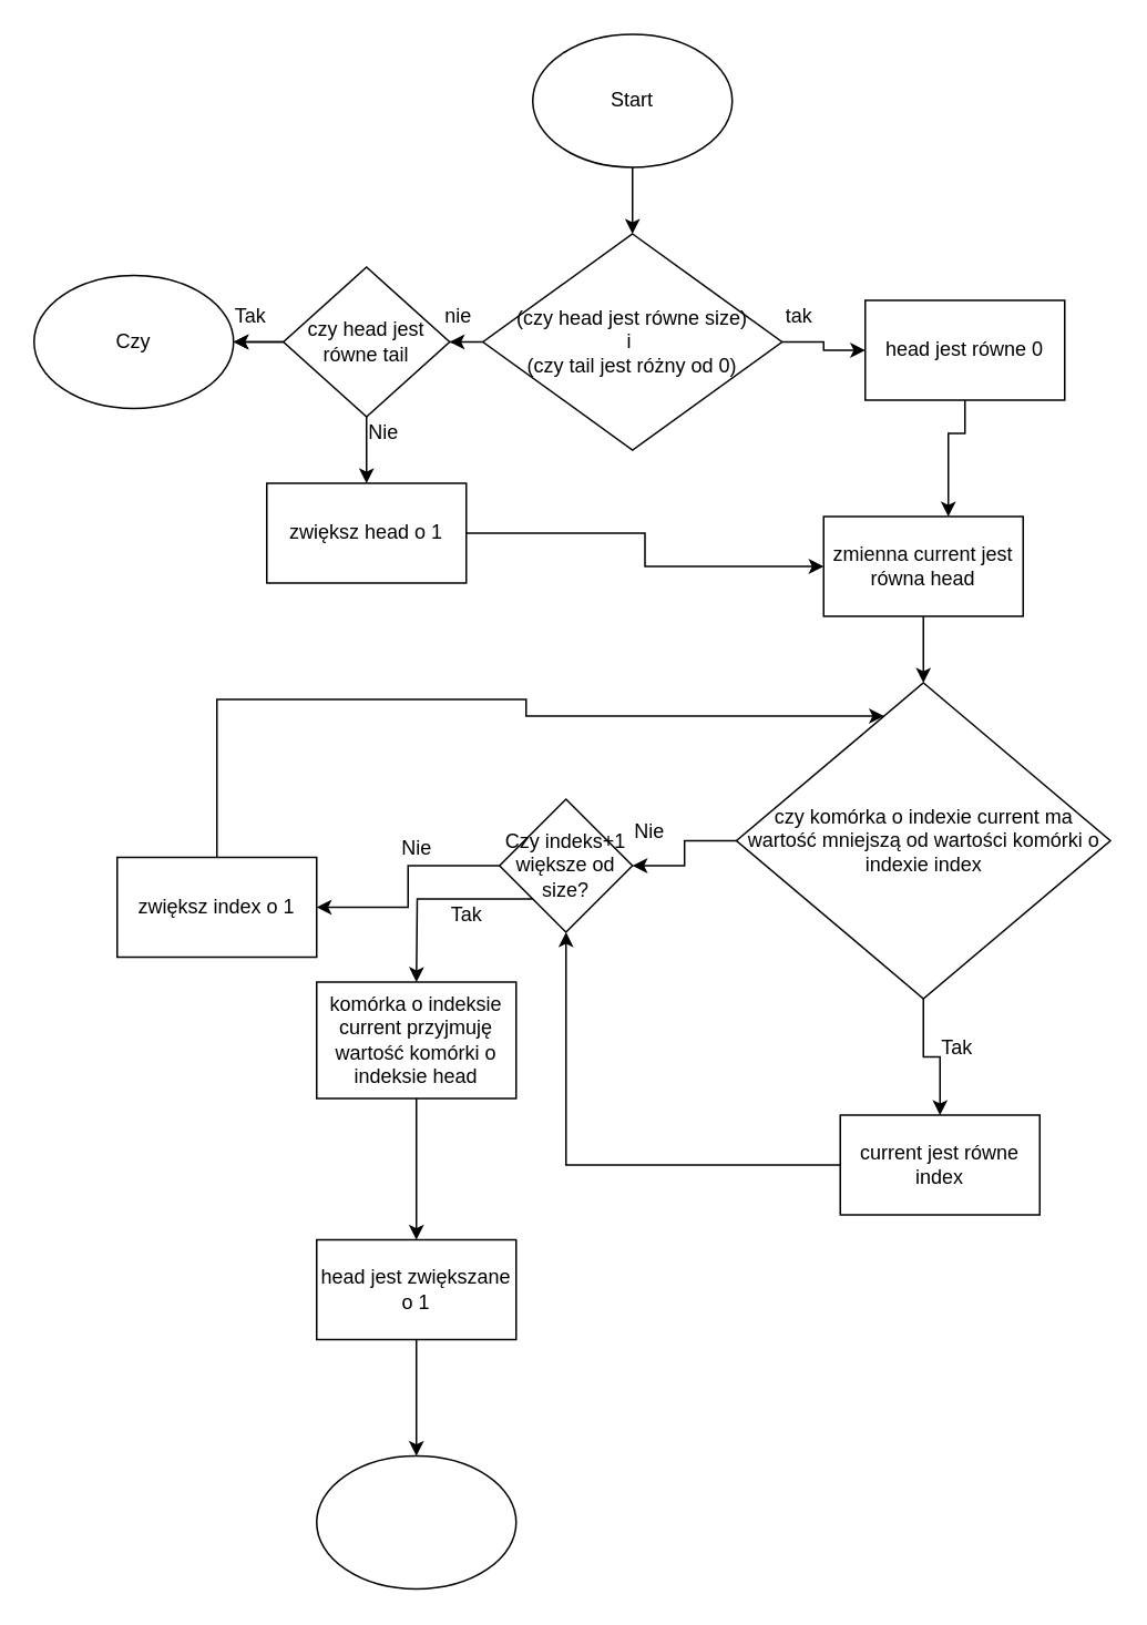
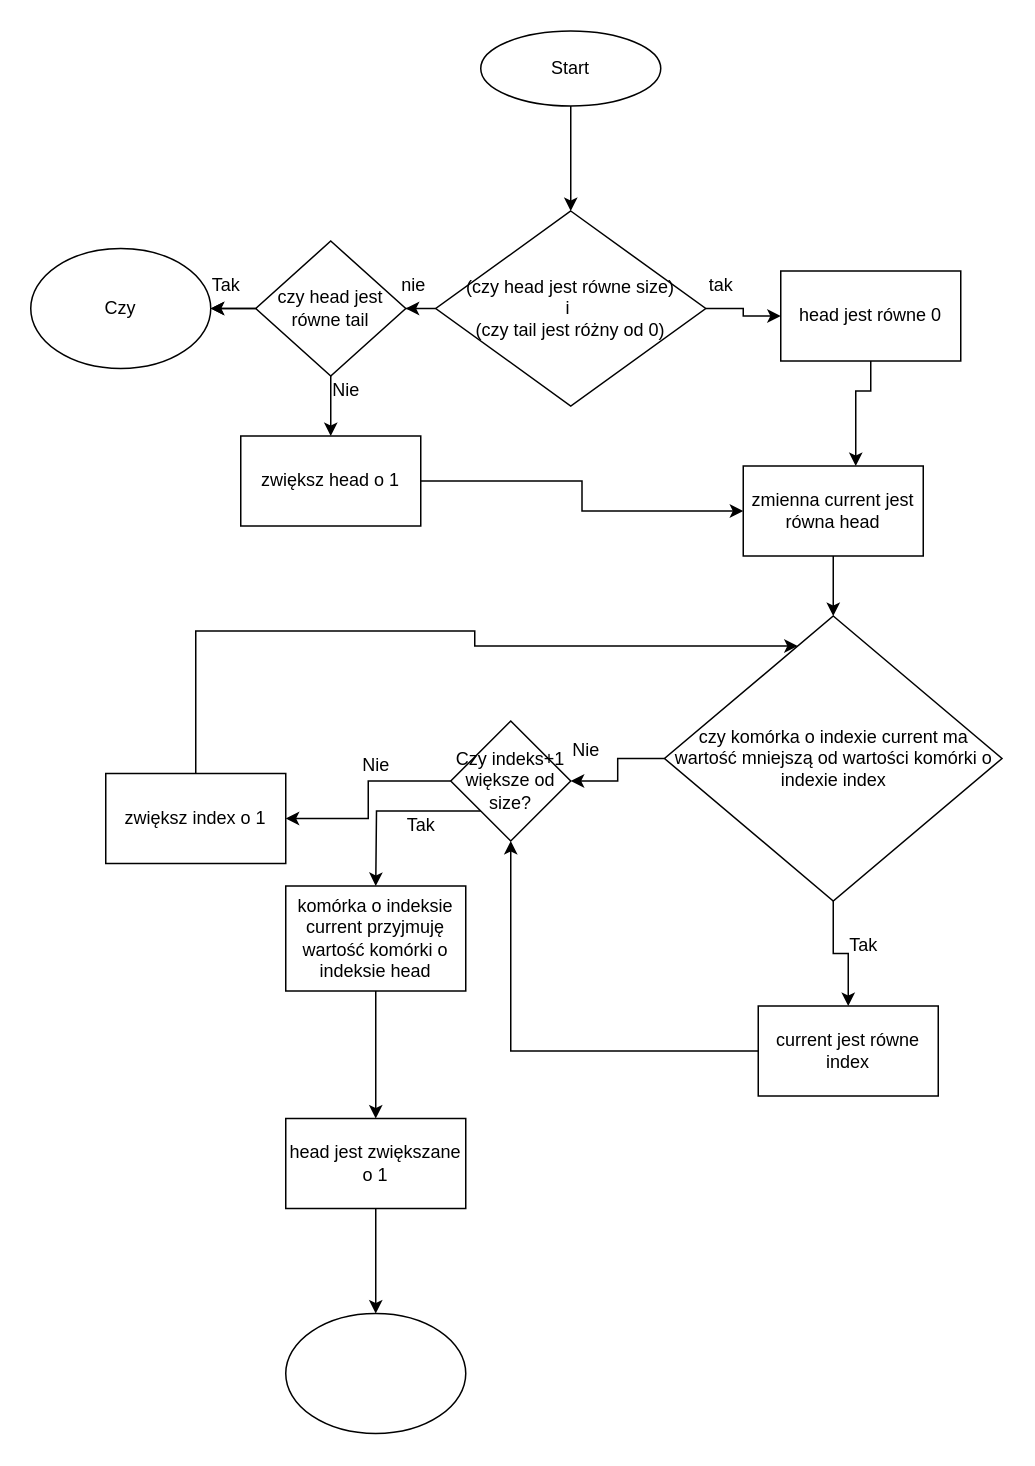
- <mxCell id="3" value="Start" style="ellipse;whiteSpace=wrap;html=1;" vertex="1" parent="1"><mxGeometry x="320" y="20" width="120" height="80" as="geometry" /></mxCell>
+ <mxCell id="3" value="Start" style="ellipse;whiteSpace=wrap;html=1;" vertex="1" parent="1"><mxGeometry x="320" y="20" width="120" height="50" as="geometry" /></mxCell>
